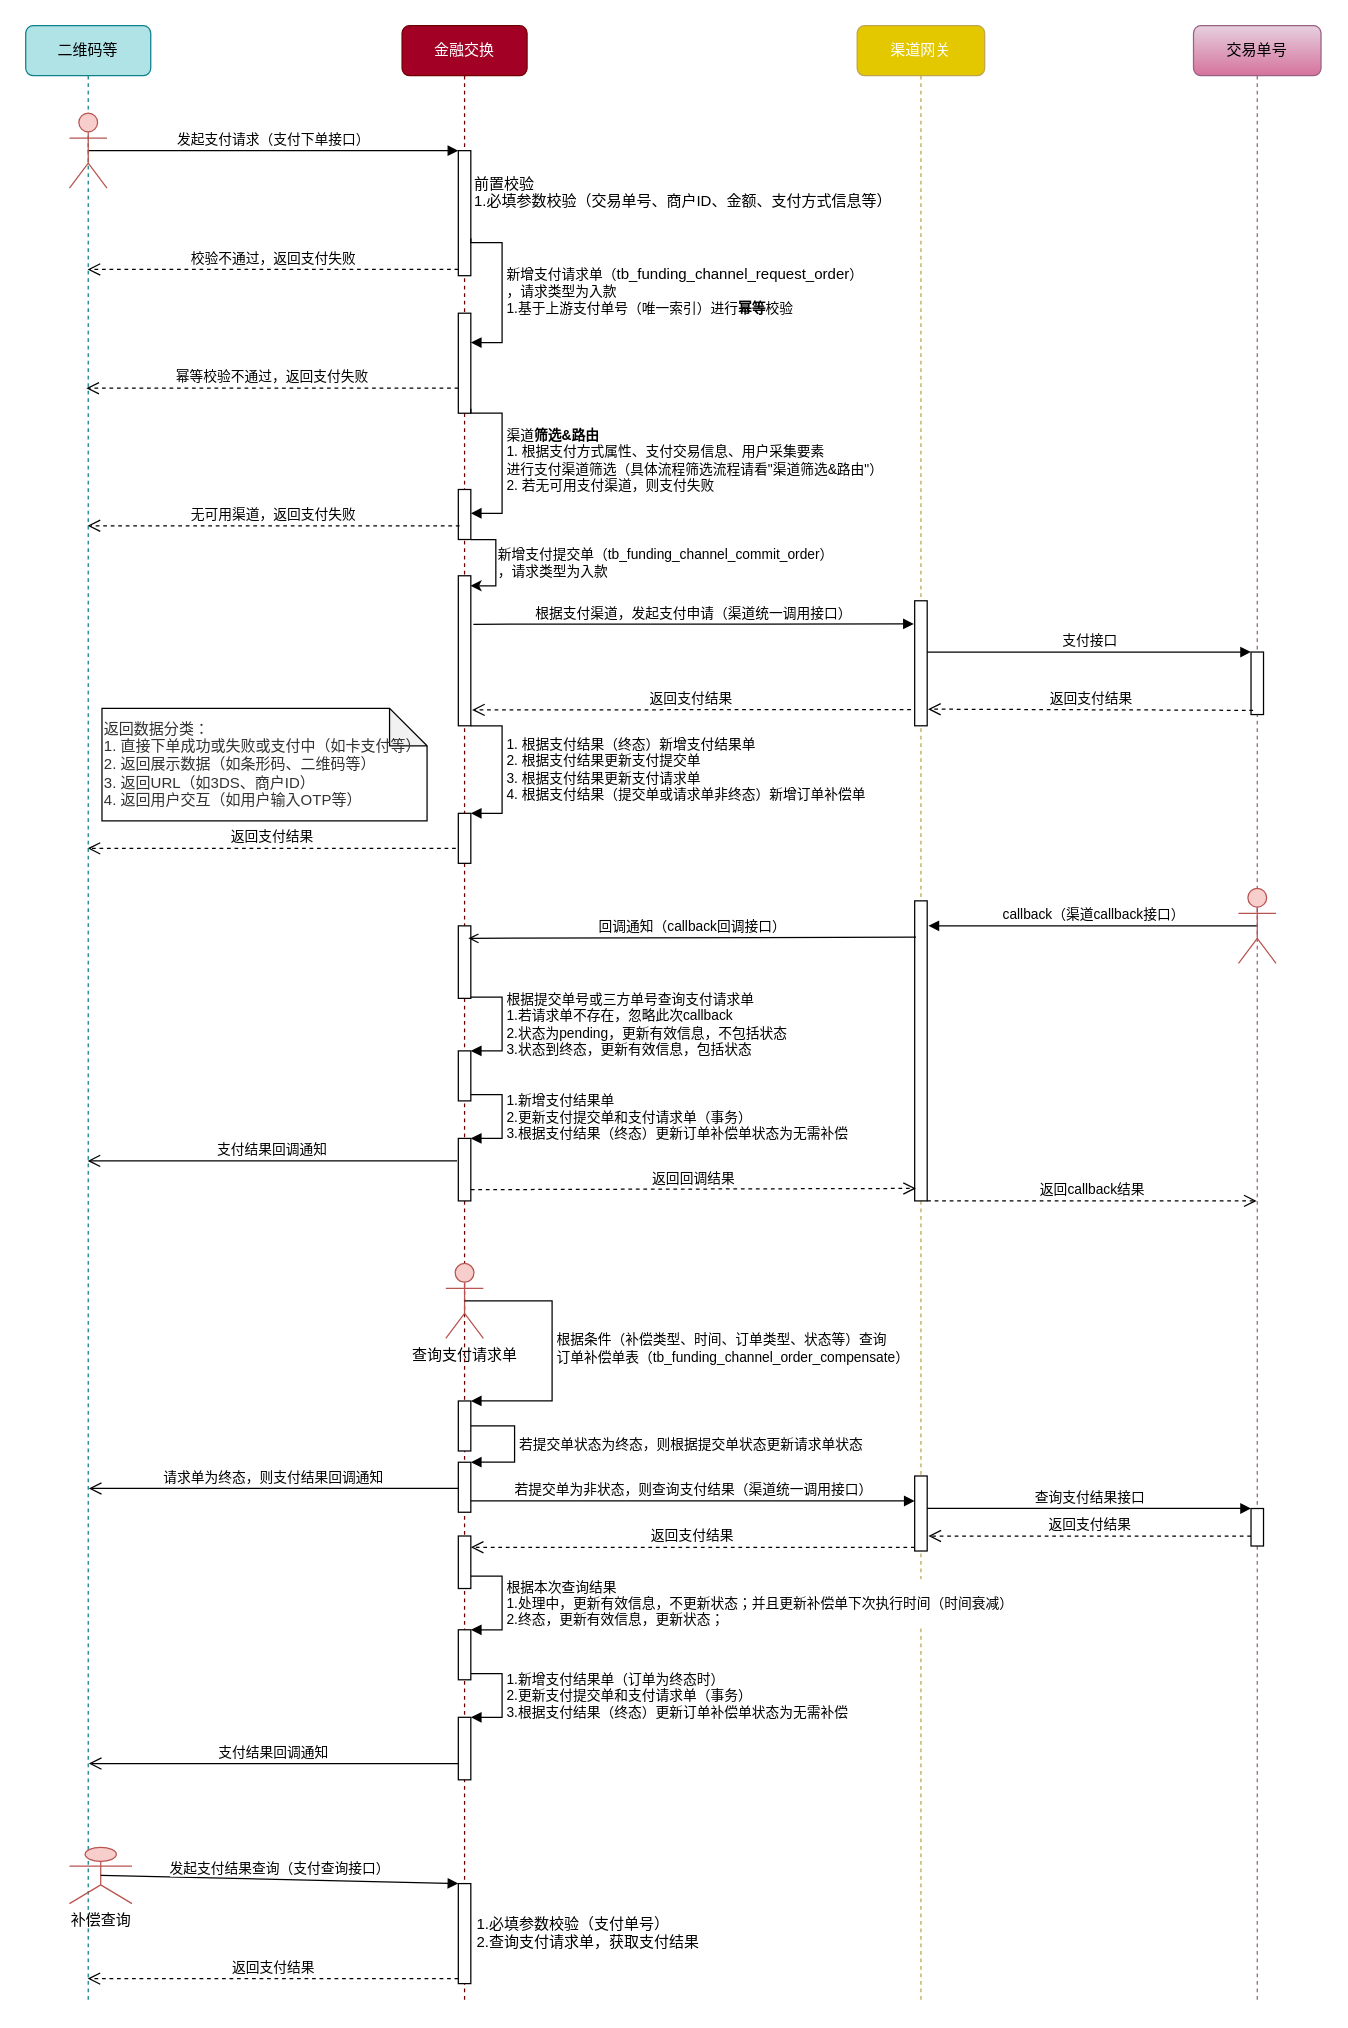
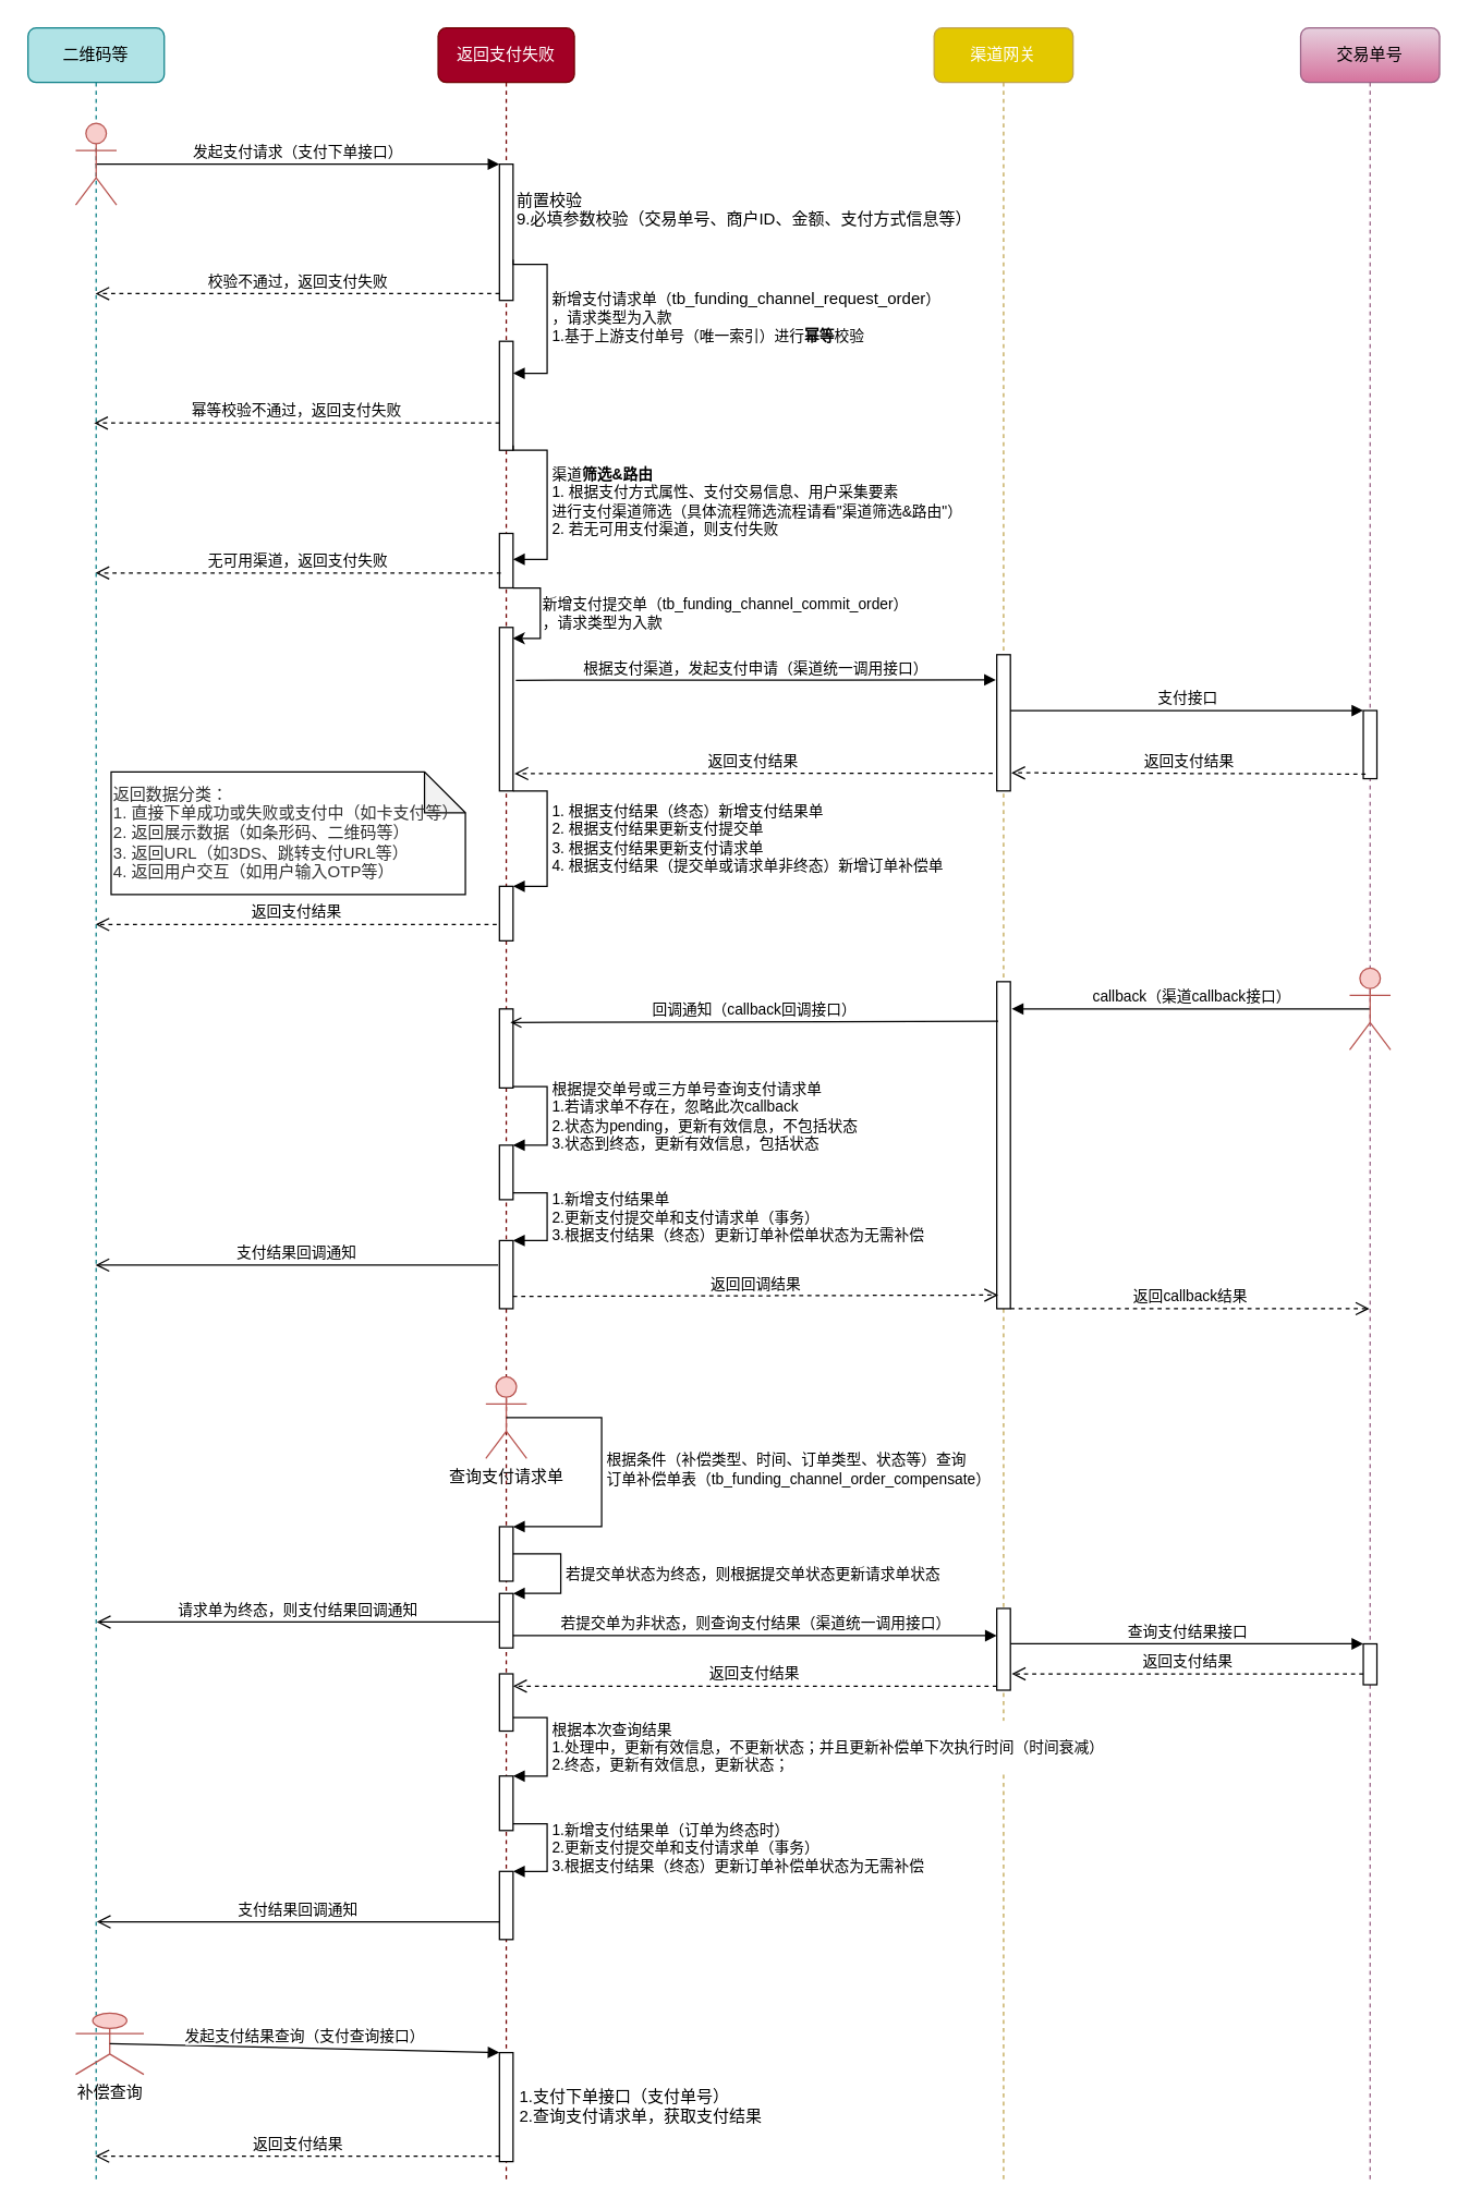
- <mxCell id="2" value="金融交换" style="shape=umlLifeline;perimeter=lifelinePerimeter;whiteSpace=wrap;html=1;container=1;collapsible=0;recursiveResize=0;outlineConnect=0;rounded=1;shadow=0;glass=0;comic=0;sketch=0;strokeWidth=1;fontFamily=Verdana;fillColor=#a20025;strokeColor=#6F0000;fontColor=#ffffff;" parent="1" vertex="1"><mxGeometry x="321" y="20" width="100" height="1580" as="geometry" /></mxCell>
+ <mxCell id="2" value="返回支付失败" style="shape=umlLifeline;perimeter=lifelinePerimeter;whiteSpace=wrap;html=1;container=1;collapsible=0;recursiveResize=0;outlineConnect=0;rounded=1;shadow=0;glass=0;comic=0;sketch=0;strokeWidth=1;fontFamily=Verdana;fillColor=#a20025;strokeColor=#6F0000;fontColor=#ffffff;" parent="1" vertex="1"><mxGeometry x="321" y="20" width="100" height="1580" as="geometry" /></mxCell>
- <mxCell id="31" value="前置校验&#10;1.必填参数校验（交易单号、商户ID、金额、支付方式信息等）&#10;" style="text;align=left;fontStyle=0;verticalAlign=middle;spacingLeft=3;spacingRight=3;strokeColor=none;rotatable=0;points=[[0,0.5],[1,0.5]];portConstraint=eastwest;" parent="1" vertex="1"><mxGeometry x="374" y="140" width="220" height="40" as="geometry" /></mxCell>
+ <mxCell id="31" value="前置校验&#10;9.必填参数校验（交易单号、商户ID、金额、支付方式信息等）&#10;" style="text;align=left;fontStyle=0;verticalAlign=middle;spacingLeft=3;spacingRight=3;strokeColor=none;rotatable=0;points=[[0,0.5],[1,0.5]];portConstraint=eastwest;" parent="1" vertex="1"><mxGeometry x="374" y="140" width="220" height="40" as="geometry" /></mxCell>
- <mxCell id="60" value="&lt;span style=&quot;color: rgb(50 , 50 , 50) ; background-color: rgba(255 , 255 , 255 , 0.01)&quot;&gt;&lt;font style=&quot;font-size: 12px&quot;&gt;返回数据分类：&lt;/font&gt;&lt;/span&gt;&lt;div style=&quot;resize: none ; outline: 0px ; color: rgb(50 , 50 , 50)&quot;&gt;&lt;font style=&quot;font-size: 12px&quot;&gt;1. 直接下单成功或失败或支付中（如卡支付等）&lt;/font&gt;&lt;/div&gt;&lt;div style=&quot;resize: none ; outline: 0px ; color: rgb(50 , 50 , 50)&quot;&gt;&lt;font style=&quot;font-size: 12px&quot;&gt;2. 返回展示数据（如条形码、二维码等）&lt;/font&gt;&lt;/div&gt;&lt;div style=&quot;resize: none ; outline: 0px ; color: rgb(50 , 50 , 50)&quot;&gt;&lt;font style=&quot;font-size: 12px&quot;&gt;3. 返回URL（如3DS、商户ID）&lt;/font&gt;&lt;/div&gt;&lt;div style=&quot;resize: none ; outline: 0px ; color: rgb(50 , 50 , 50)&quot;&gt;&lt;font style=&quot;font-size: 12px&quot;&gt;&lt;span style=&quot;background-color: rgba(255 , 255 , 255 , 0.01)&quot;&gt;&lt;font style=&quot;font-size: 12px&quot;&gt;4. 返回用户交互（如用户输入OTP等）&lt;/font&gt;&lt;/span&gt;&lt;br&gt;&lt;/font&gt;&lt;/div&gt;" style="shape=note;whiteSpace=wrap;html=1;backgroundOutline=1;darkOpacity=0.05;strokeWidth=1;align=left;" parent="1" vertex="1"><mxGeometry x="81" y="566" width="260" height="90" as="geometry" /></mxCell>
+ <mxCell id="60" value="&lt;span style=&quot;color: rgb(50 , 50 , 50) ; background-color: rgba(255 , 255 , 255 , 0.01)&quot;&gt;&lt;font style=&quot;font-size: 12px&quot;&gt;返回数据分类：&lt;/font&gt;&lt;/span&gt;&lt;div style=&quot;resize: none ; outline: 0px ; color: rgb(50 , 50 , 50)&quot;&gt;&lt;font style=&quot;font-size: 12px&quot;&gt;1. 直接下单成功或失败或支付中（如卡支付等）&lt;/font&gt;&lt;/div&gt;&lt;div style=&quot;resize: none ; outline: 0px ; color: rgb(50 , 50 , 50)&quot;&gt;&lt;font style=&quot;font-size: 12px&quot;&gt;2. 返回展示数据（如条形码、二维码等）&lt;/font&gt;&lt;/div&gt;&lt;div style=&quot;resize: none ; outline: 0px ; color: rgb(50 , 50 , 50)&quot;&gt;&lt;font style=&quot;font-size: 12px&quot;&gt;3. 返回URL（如3DS、跳转支付URL等）&lt;/font&gt;&lt;/div&gt;&lt;div style=&quot;resize: none ; outline: 0px ; color: rgb(50 , 50 , 50)&quot;&gt;&lt;font style=&quot;font-size: 12px&quot;&gt;&lt;span style=&quot;background-color: rgba(255 , 255 , 255 , 0.01)&quot;&gt;&lt;font style=&quot;font-size: 12px&quot;&gt;4. 返回用户交互（如用户输入OTP等）&lt;/font&gt;&lt;/span&gt;&lt;br&gt;&lt;/font&gt;&lt;/div&gt;" style="shape=note;whiteSpace=wrap;html=1;backgroundOutline=1;darkOpacity=0.05;strokeWidth=1;align=left;" parent="1" vertex="1"><mxGeometry x="81" y="566" width="260" height="90" as="geometry" /></mxCell>
- <mxCell id="59" value="1.必填参数校验（支付单号）&#10;2.查询支付请求单，获取支付结果" style="text;align=left;fontStyle=0;verticalAlign=middle;spacingLeft=3;spacingRight=3;strokeColor=none;rotatable=0;points=[[0,0.5],[1,0.5]];portConstraint=eastwest;" parent="1" vertex="1"><mxGeometry x="376" y="1510" width="305" height="70" as="geometry" /></mxCell>
+ <mxCell id="59" value="1.支付下单接口（支付单号）&#10;2.查询支付请求单，获取支付结果" style="text;align=left;fontStyle=0;verticalAlign=middle;spacingLeft=3;spacingRight=3;strokeColor=none;rotatable=0;points=[[0,0.5],[1,0.5]];portConstraint=eastwest;" parent="1" vertex="1"><mxGeometry x="376" y="1510" width="305" height="70" as="geometry" /></mxCell>
